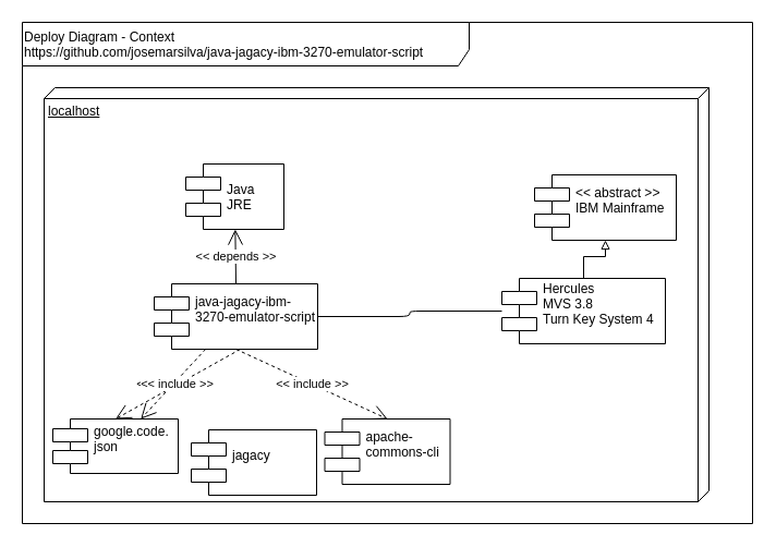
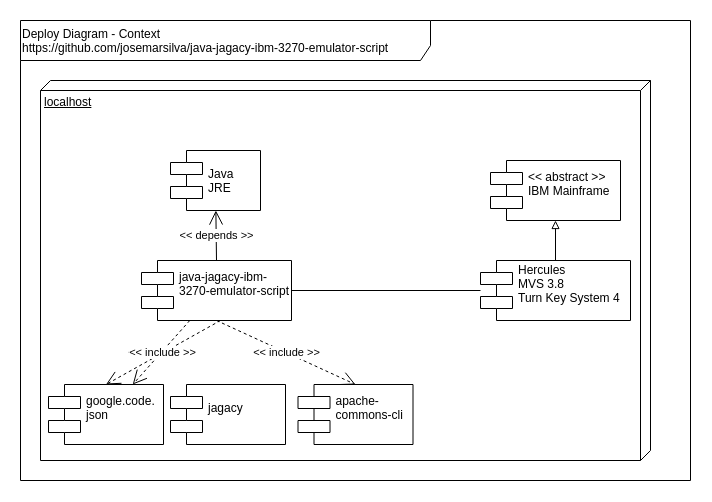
- <mxCell id="9" value="Hercules &#10;MVS 3.8 &#10;Turn Key System 4&#10;" style="shape=component;align=left;spacingLeft=36;" vertex="1" parent="1"><mxGeometry x="460" y="255" width="150" height="60" as="geometry" /></mxCell>
+ <mxCell id="9" value="Hercules &#10;MVS 3.8 &#10;Turn Key System 4&#10;" style="shape=component;align=left;spacingLeft=36;" vertex="1" parent="1"><mxGeometry x="480" y="260" width="150" height="60" as="geometry" /></mxCell>
- <mxCell id="16" value="google.code.&#10;json&#10;" style="shape=component;align=left;spacingLeft=36;" vertex="1" parent="1"><mxGeometry x="48" y="384" width="115" height="50" as="geometry" /></mxCell>
+ <mxCell id="16" value="google.code.&#10;json&#10;" style="shape=component;align=left;spacingLeft=36;" vertex="1" parent="1"><mxGeometry x="48" y="384" width="115" height="60" as="geometry" /></mxCell>
- <mxCell id="15" value="jagacy&#10;" style="shape=component;align=left;spacingLeft=36;" vertex="1" parent="1"><mxGeometry x="175" y="394" width="115" height="60" as="geometry" /></mxCell>
+ <mxCell id="15" value="jagacy&#10;" style="shape=component;align=left;spacingLeft=36;" vertex="1" parent="1"><mxGeometry x="170" y="384" width="115" height="60" as="geometry" /></mxCell>
